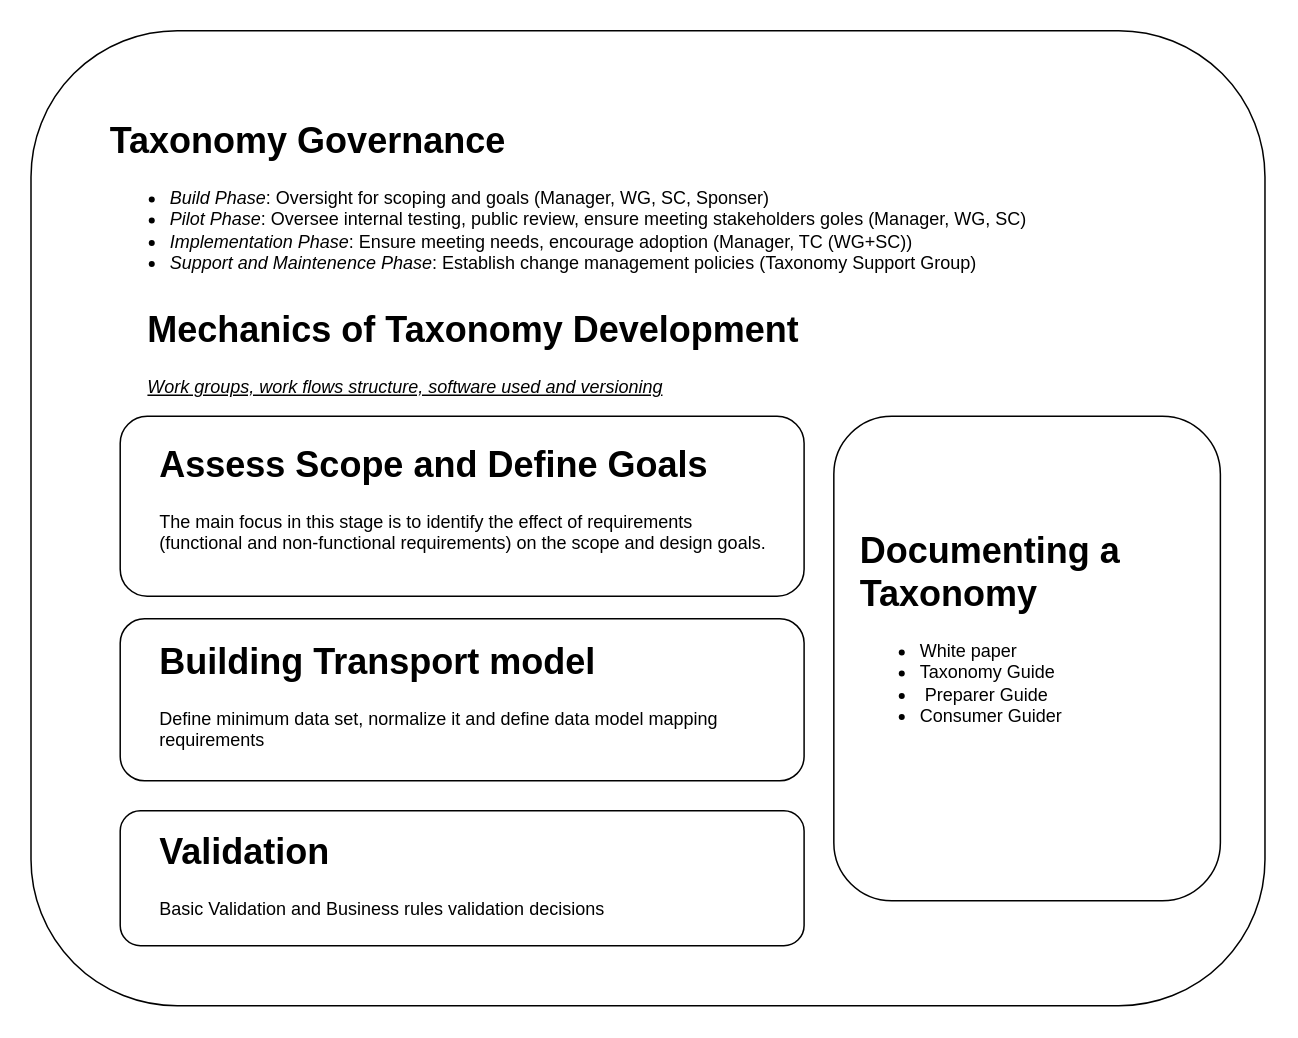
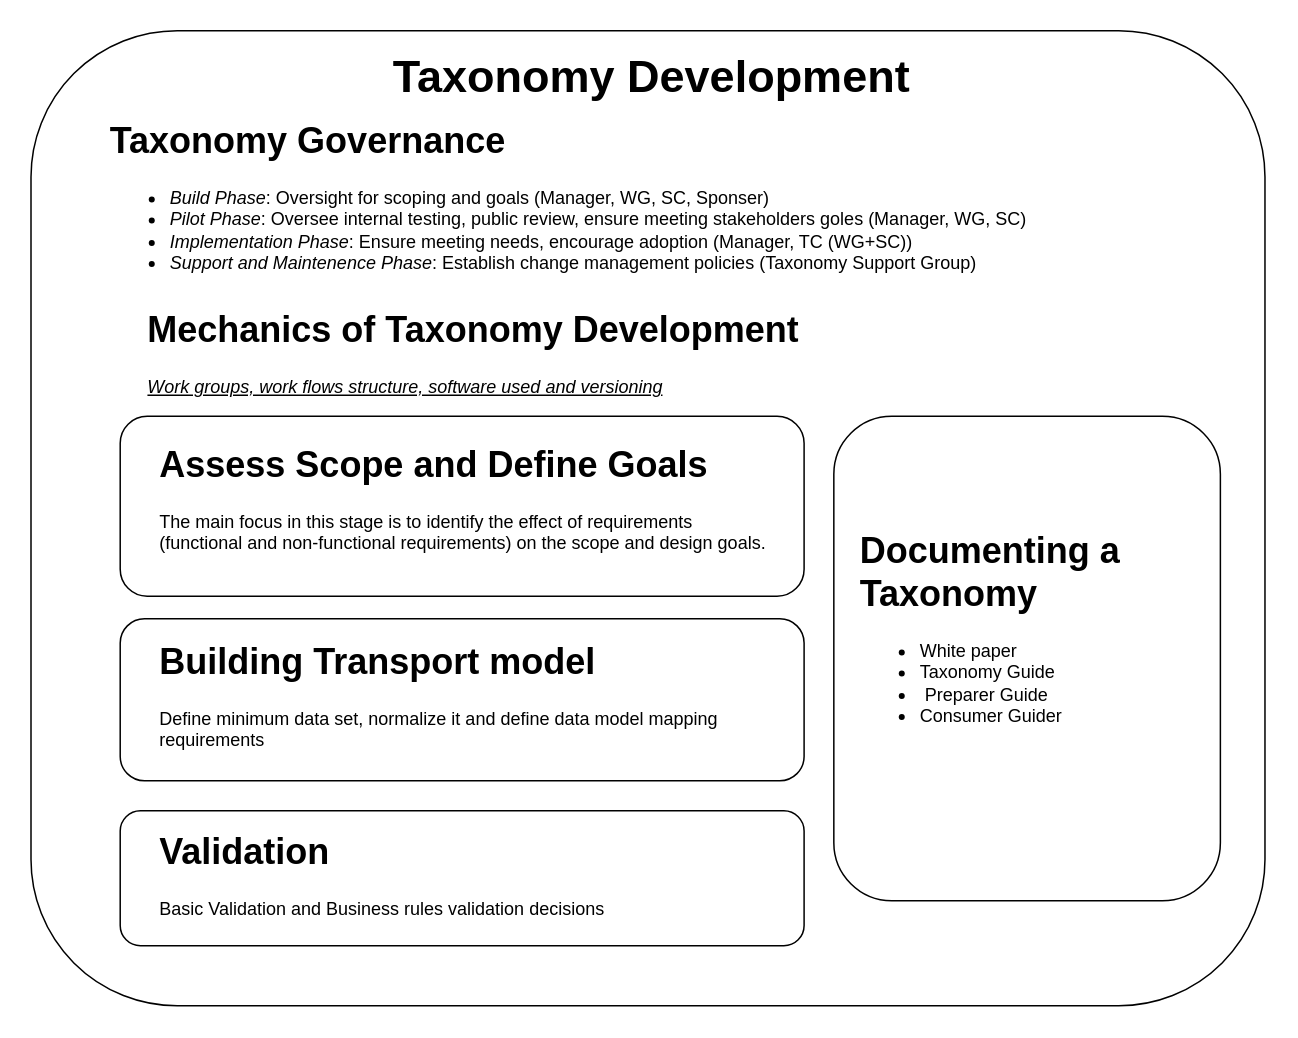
+ <mxCell id="18" value="Taxonomy Development" style="text;html=1;strokeColor=none;fillColor=none;align=center;verticalAlign=middle;whiteSpace=wrap;rounded=0;fontSize=30;fontStyle=1" vertex="1" parent="2"><mxGeometry x="89.33" y="20" width="650" height="20" as="geometry" /></mxCell>
